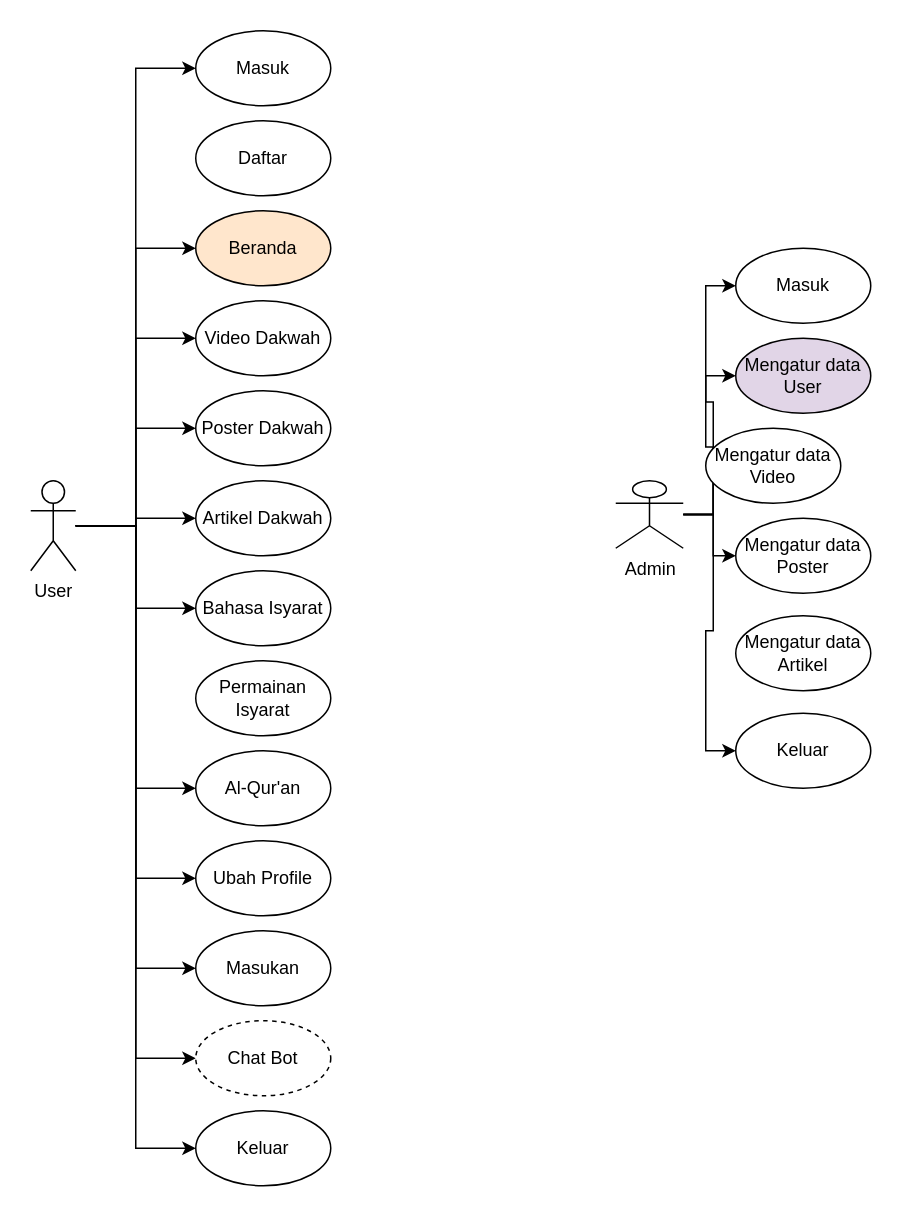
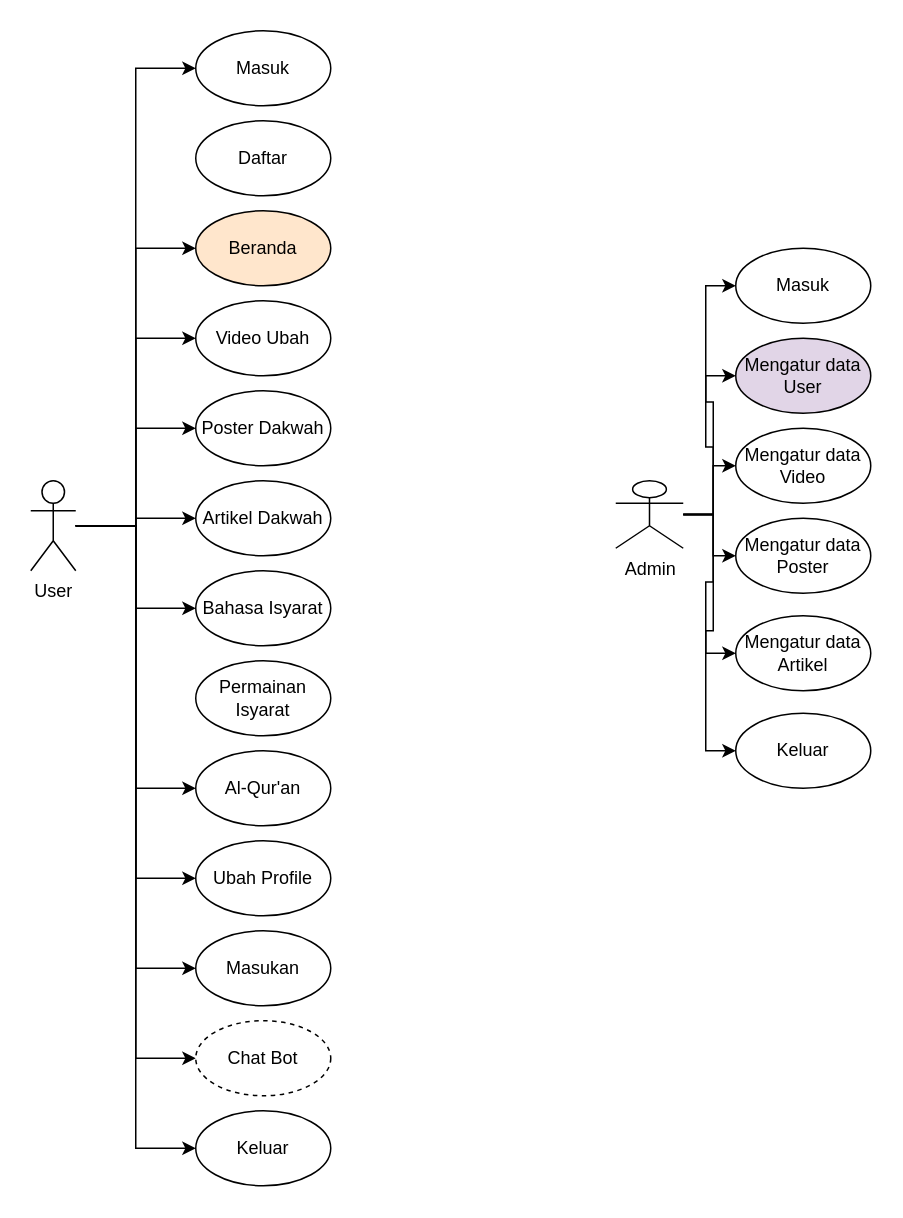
- <mxCell id="23" value="Video Dakwah" style="ellipse;whiteSpace=wrap;html=1;" parent="1" vertex="1"><mxGeometry x="130" y="200" width="90" height="50" as="geometry" /></mxCell>
+ <mxCell id="23" value="Video Ubah" style="ellipse;whiteSpace=wrap;html=1;" parent="1" vertex="1"><mxGeometry x="130" y="200" width="90" height="50" as="geometry" /></mxCell>
- <mxCell id="11" value="Mengatur data Video" style="ellipse;whiteSpace=wrap;html=1;" parent="1" vertex="1"><mxGeometry x="470" y="285" width="90" height="50" as="geometry" /></mxCell>
+ <mxCell id="11" value="Mengatur data Video" style="ellipse;whiteSpace=wrap;html=1;" parent="1" vertex="1"><mxGeometry x="490" y="285" width="90" height="50" as="geometry" /></mxCell>
+ <mxCell id="6" style="edgeStyle=orthogonalEdgeStyle;rounded=0;orthogonalLoop=1;jettySize=auto;html=1;entryX=0;entryY=0.5;entryDx=0;entryDy=0;" parent="1" source="8" target="13" edge="1"><mxGeometry relative="1" as="geometry" /></mxCell>
